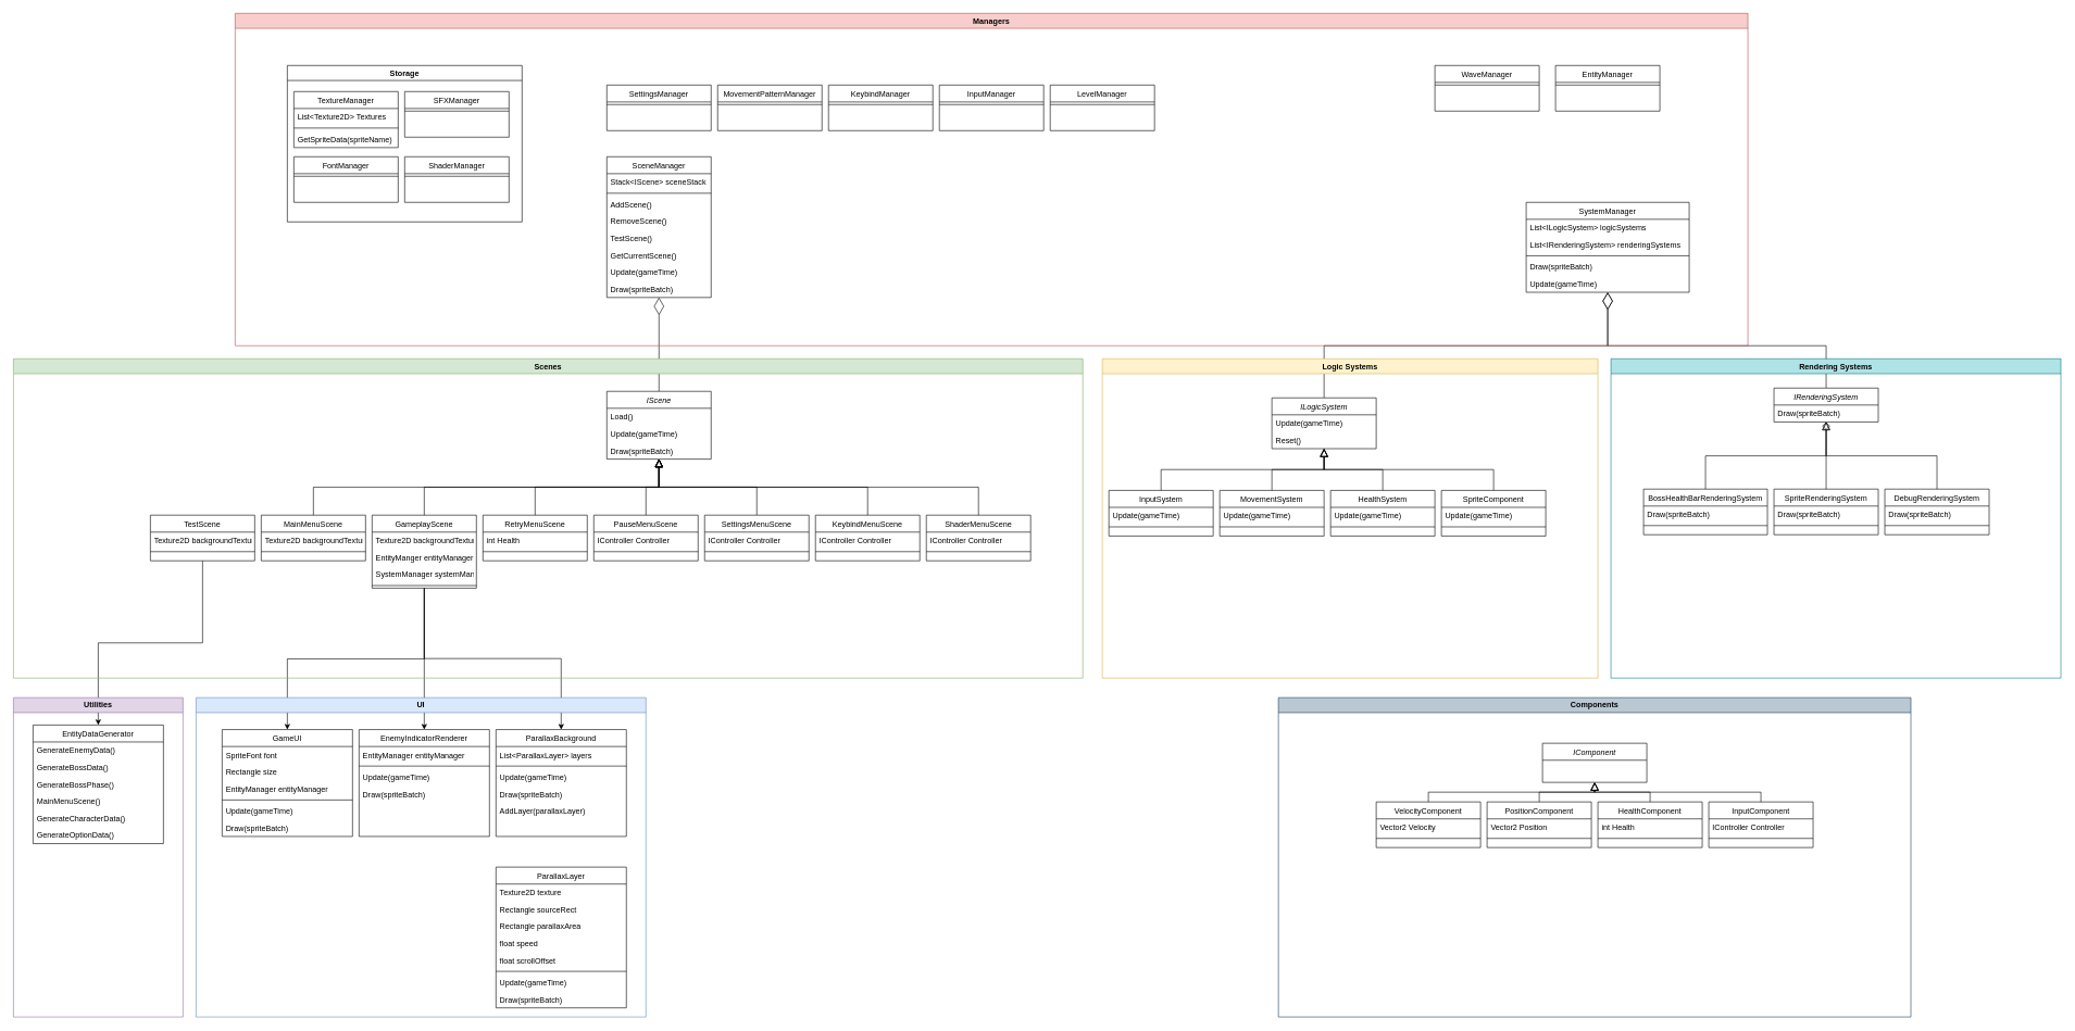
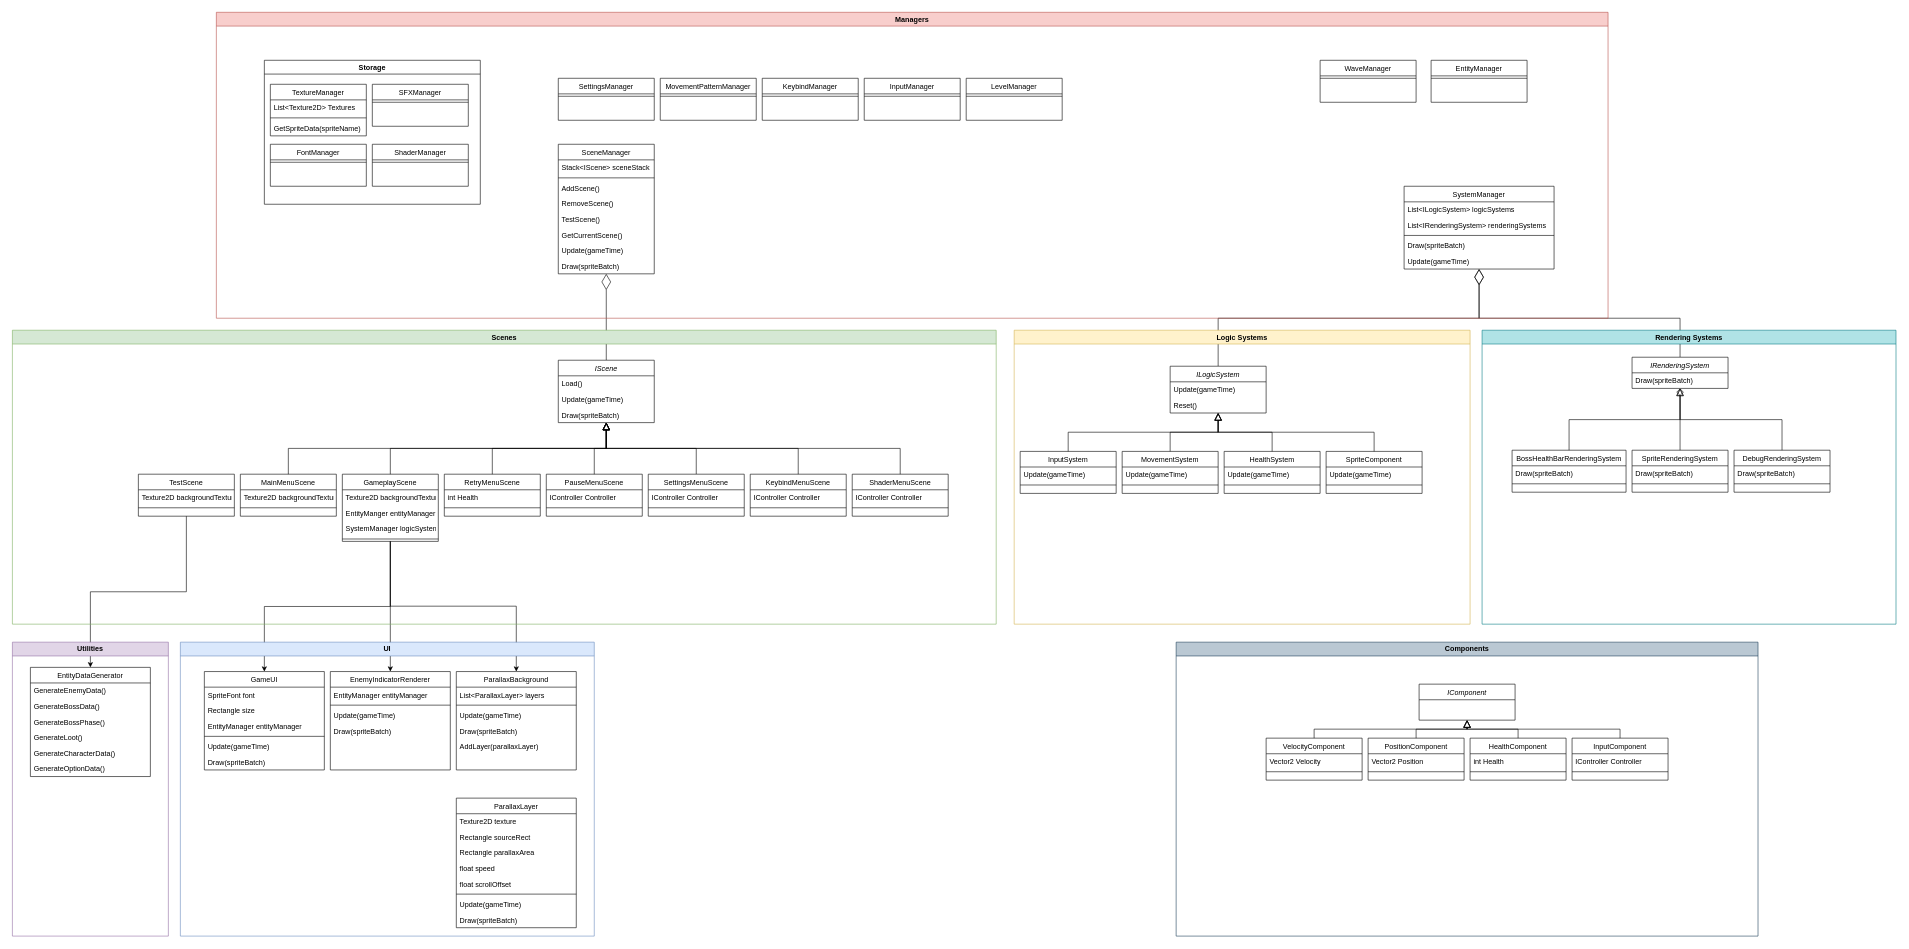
- <mxCell id="151" value="SystemManager systemManager" style="text;align=left;verticalAlign=top;spacingLeft=4;spacingRight=4;overflow=hidden;rotatable=0;points=[[0,0.5],[1,0.5]];portConstraint=eastwest;" vertex="1" parent="148"><mxGeometry y="78" width="160" height="26" as="geometry" /></mxCell>
+ <mxCell id="151" value="SystemManager logicSystems" style="text;align=left;verticalAlign=top;spacingLeft=4;spacingRight=4;overflow=hidden;rotatable=0;points=[[0,0.5],[1,0.5]];portConstraint=eastwest;" vertex="1" parent="148"><mxGeometry y="78" width="160" height="26" as="geometry" /></mxCell>
- <mxCell id="136" value="MainMenuScene()" style="text;align=left;verticalAlign=top;spacingLeft=4;spacingRight=4;overflow=hidden;rotatable=0;points=[[0,0.5],[1,0.5]];portConstraint=eastwest;" vertex="1" parent="132"><mxGeometry y="104" width="200" height="26" as="geometry" /></mxCell>
+ <mxCell id="136" value="GenerateLoot()" style="text;align=left;verticalAlign=top;spacingLeft=4;spacingRight=4;overflow=hidden;rotatable=0;points=[[0,0.5],[1,0.5]];portConstraint=eastwest;" vertex="1" parent="132"><mxGeometry y="104" width="200" height="26" as="geometry" /></mxCell>
